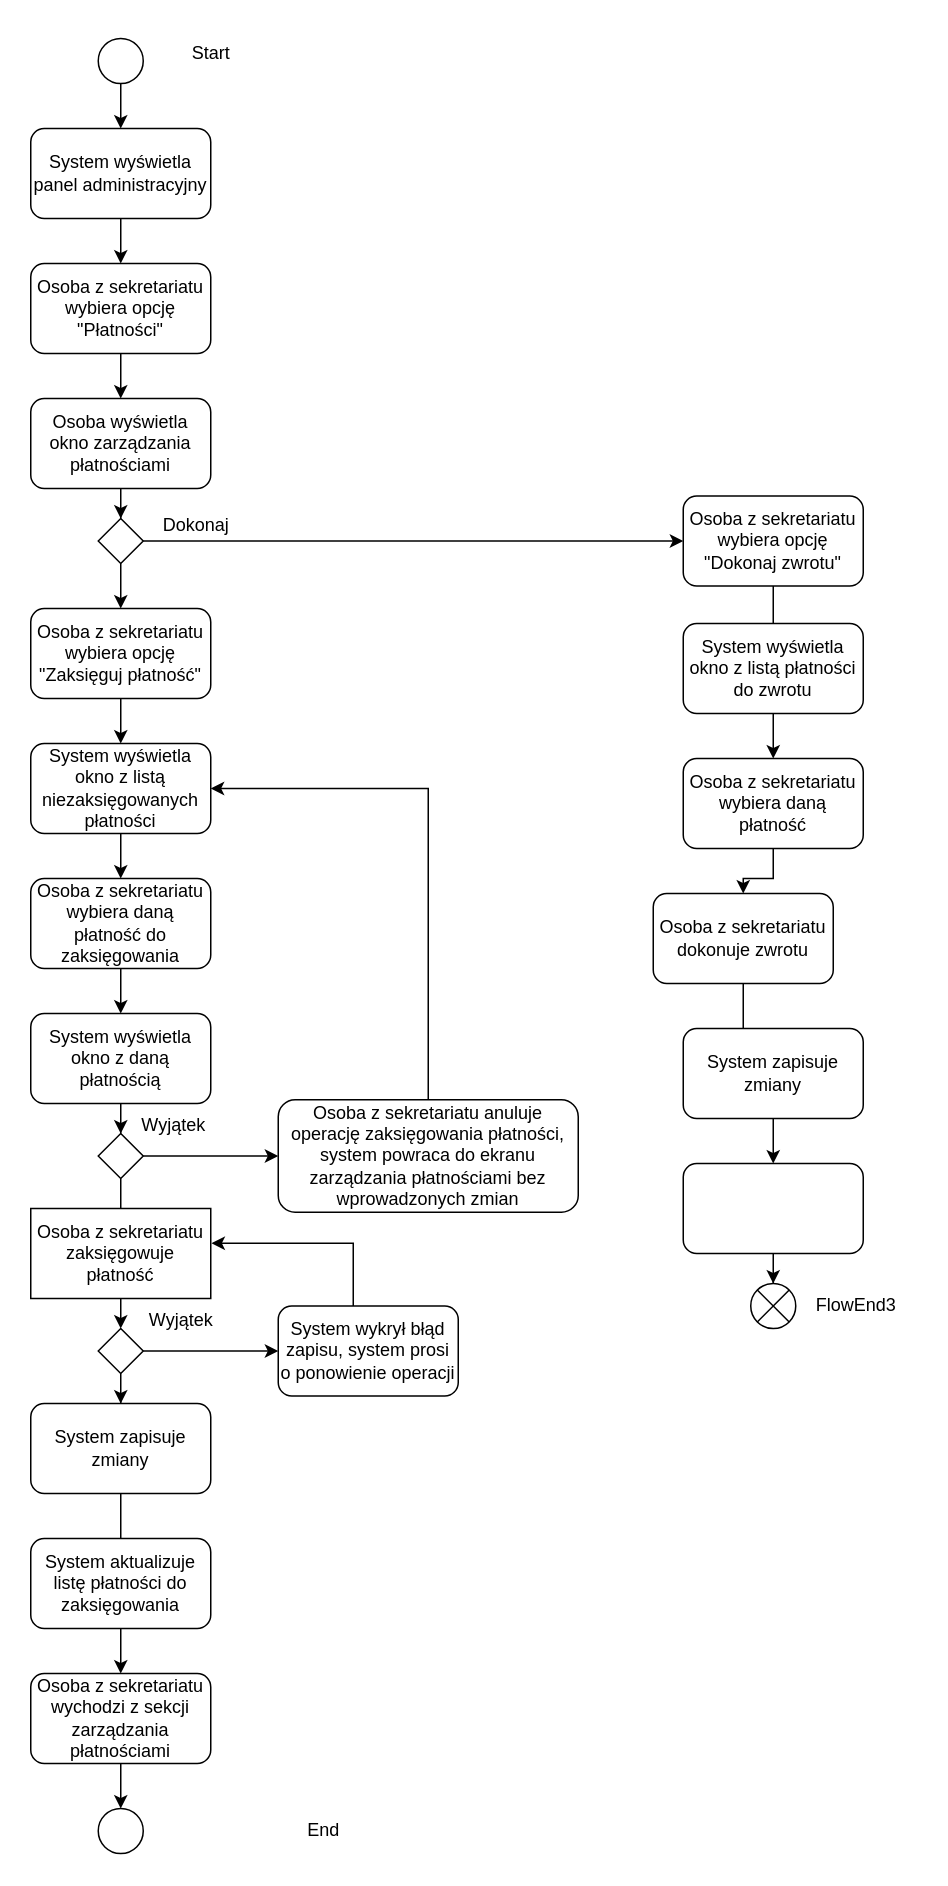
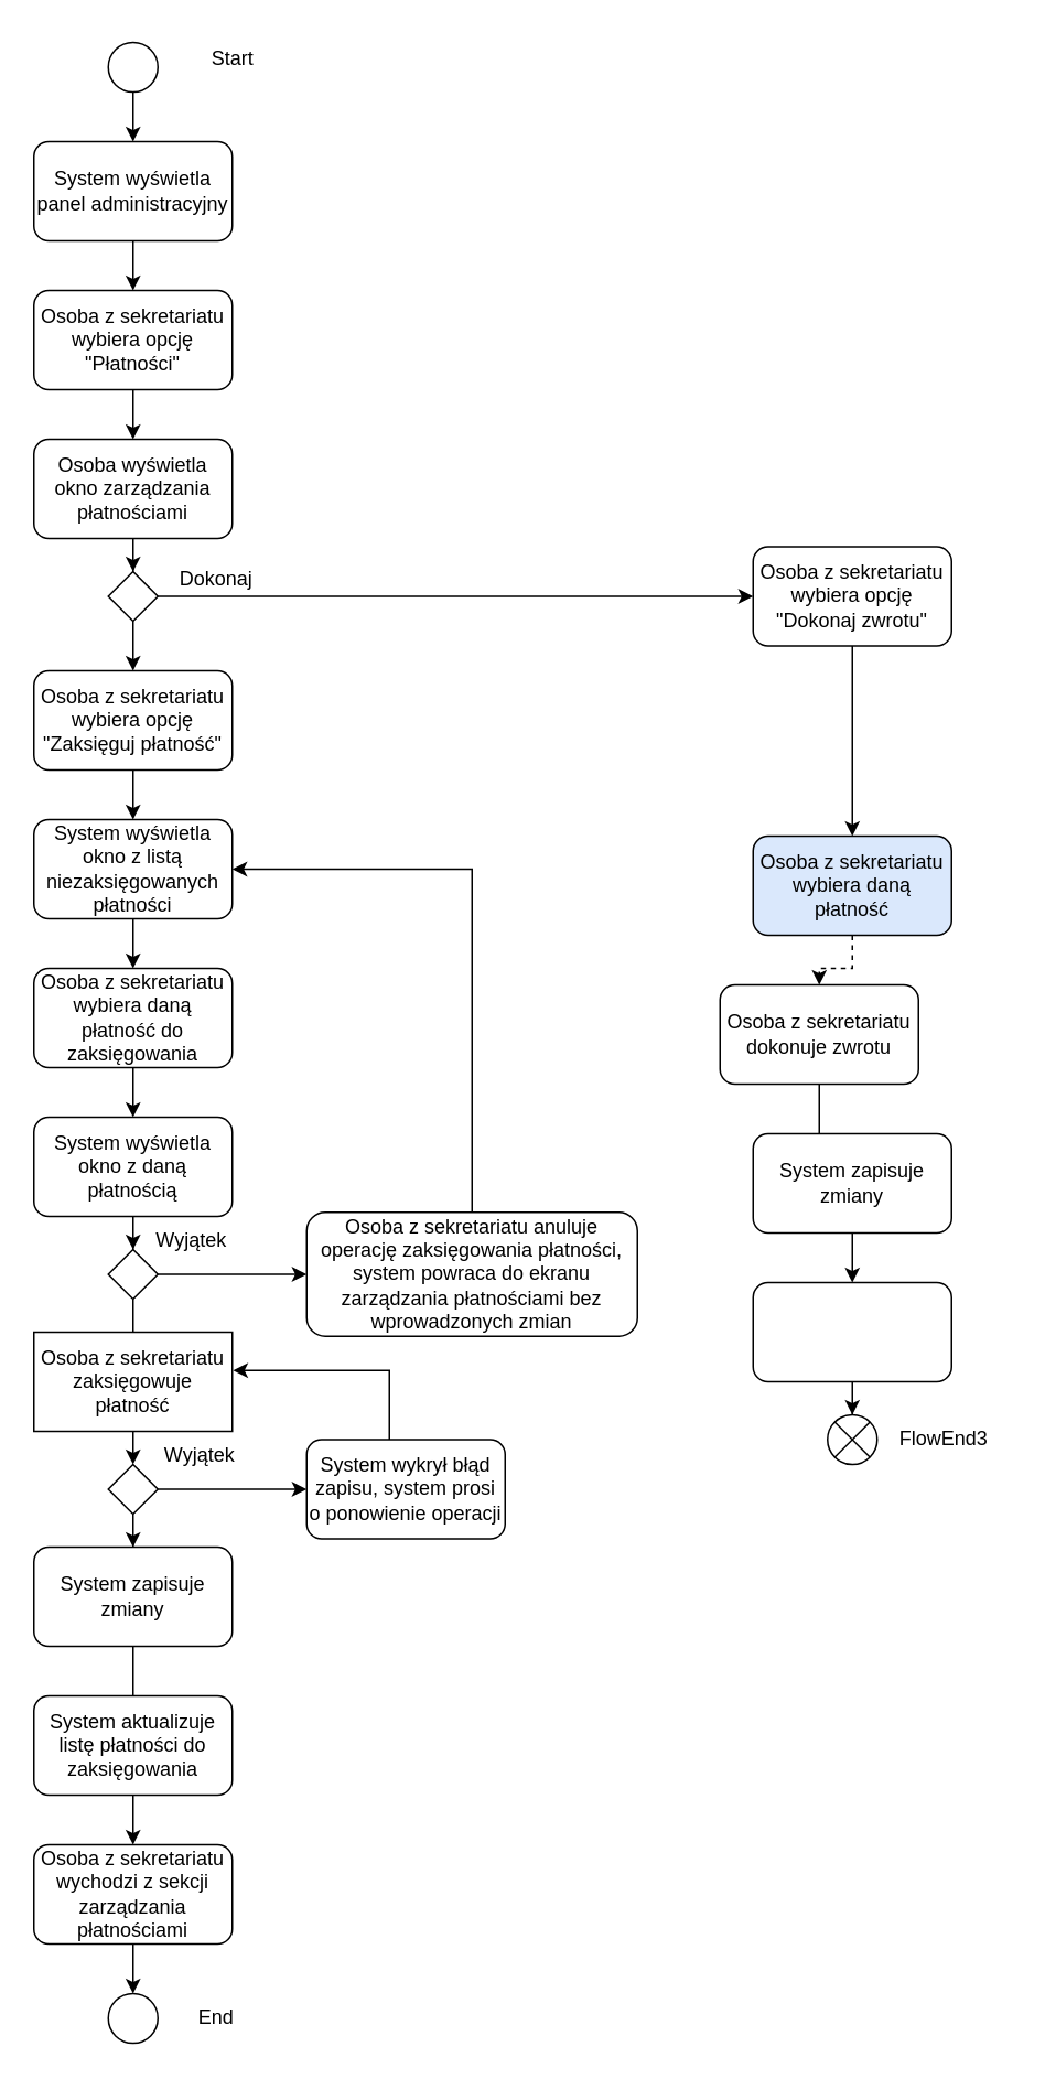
- <mxCell id="45" value="System wyświetla okno z listą płatności do zwrotu" style="rounded=1;whiteSpace=wrap;html=1;" vertex="1" parent="1"><mxGeometry x="455" y="415" width="120" height="60" as="geometry" /></mxCell>
- <mxCell id="52" value="Osoba z sekretariatu wybiera daną płatność" style="rounded=1;whiteSpace=wrap;html=1;" vertex="1" parent="1"><mxGeometry x="455" y="505" width="120" height="60" as="geometry" /></mxCell>
+ <mxCell id="52" value="Osoba z sekretariatu wybiera daną płatność" style="rounded=1;whiteSpace=wrap;html=1;fillColor=#dae8fc;" vertex="1" parent="1"><mxGeometry x="455" y="505" width="120" height="60" as="geometry" /></mxCell>
- <mxCell id="51" style="edgeStyle=orthogonalEdgeStyle;rounded=0;orthogonalLoop=1;jettySize=auto;html=1;entryX=0.5;entryY=0;entryDx=0;entryDy=0;" edge="1" parent="1" source="52" target="47"><mxGeometry relative="1" as="geometry" /></mxCell>
+ <mxCell id="51" style="edgeStyle=orthogonalEdgeStyle;rounded=0;orthogonalLoop=1;jettySize=auto;html=1;entryX=0.5;entryY=0;entryDx=0;entryDy=0;dashed=1;" edge="1" parent="1" source="52" target="47"><mxGeometry relative="1" as="geometry" /></mxCell>
- <mxCell id="38" value="End" style="text;html=1;align=center;verticalAlign=middle;resizable=0;points=[];autosize=1;strokeColor=none;fillColor=none;" vertex="1" parent="1"><mxGeometry x="195" y="1205" width="40" height="30" as="geometry" /></mxCell>
+ <mxCell id="38" value="End" style="text;html=1;align=center;verticalAlign=middle;resizable=0;points=[];autosize=1;strokeColor=none;fillColor=none;" vertex="1" parent="1"><mxGeometry x="110" y="1205" width="40" height="30" as="geometry" /></mxCell>
